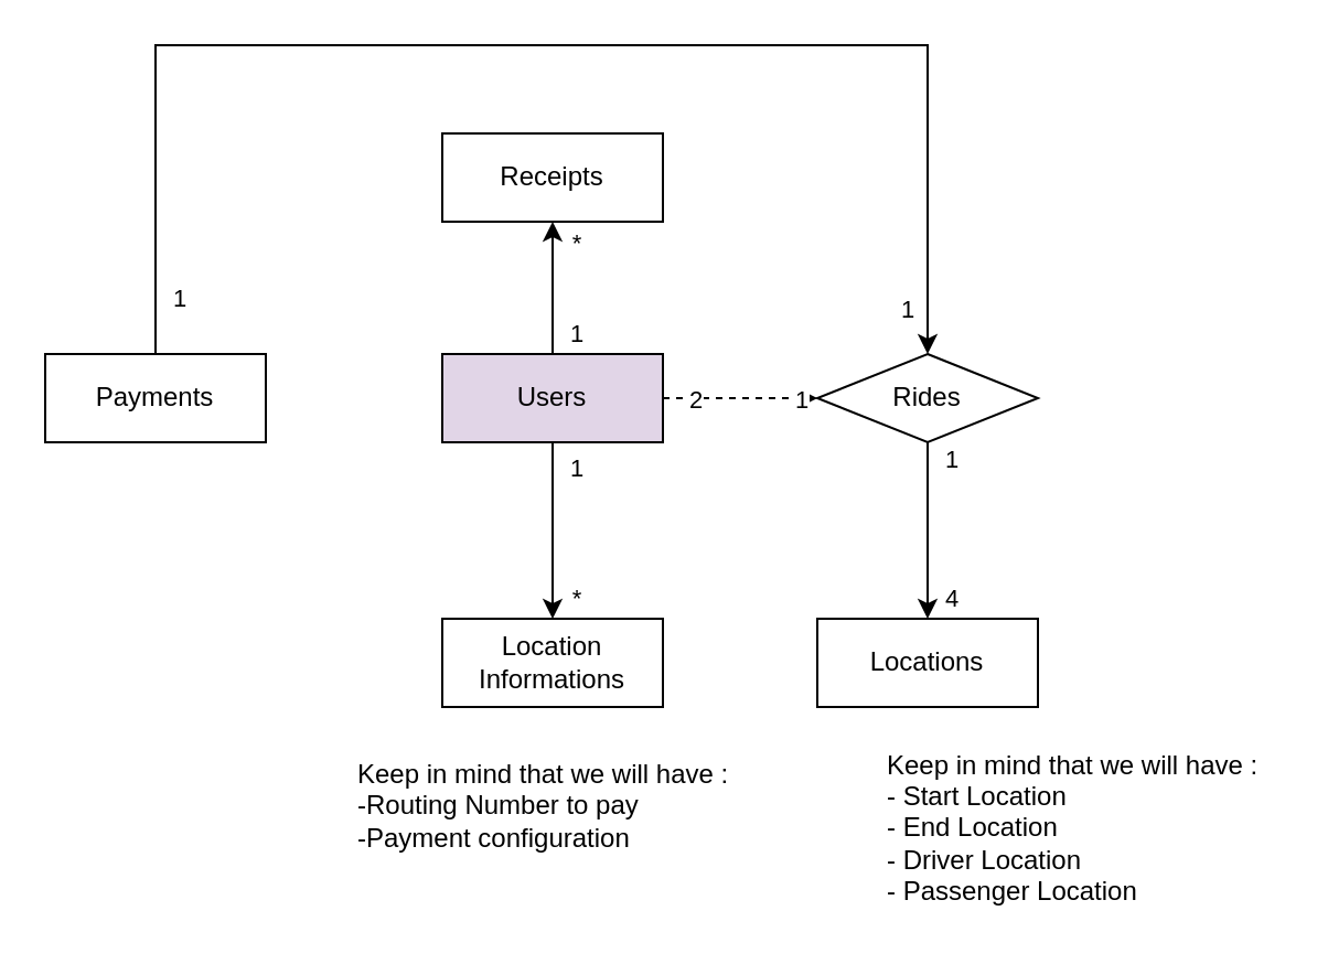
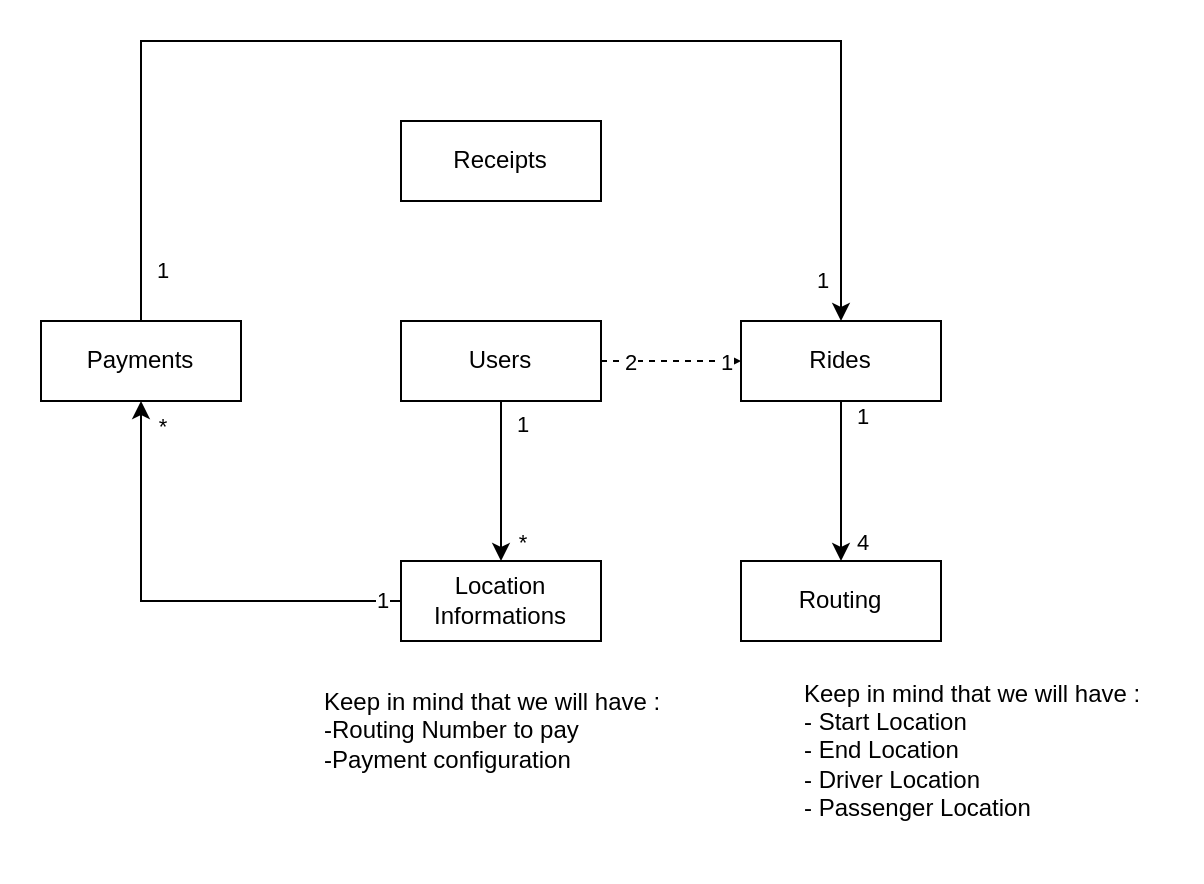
- <mxCell id="8" style="edgeStyle=orthogonalEdgeStyle;rounded=0;orthogonalLoop=1;jettySize=auto;html=1;entryX=0.5;entryY=1;entryDx=0;entryDy=0;" edge="1" parent="1" source="11" target="24"><mxGeometry relative="1" as="geometry" /></mxCell>
- <mxCell id="9" value="*" style="edgeLabel;html=1;align=center;verticalAlign=middle;resizable=0;points=[];" vertex="1" connectable="0" parent="8"><mxGeometry x="0.711" relative="1" as="geometry"><mxPoint x="10" as="offset" /></mxGeometry></mxCell>
- <mxCell id="10" value="1" style="edgeLabel;html=1;align=center;verticalAlign=middle;resizable=0;points=[];" vertex="1" connectable="0" parent="8"><mxGeometry x="-0.678" y="-1" relative="1" as="geometry"><mxPoint x="9" as="offset" /></mxGeometry></mxCell>
- <mxCell id="11" value="Users" style="whiteSpace=wrap;html=1;align=center;fillColor=#e1d5e7;" vertex="1" parent="1"><mxGeometry x="200" y="160" width="100" height="40" as="geometry" /></mxCell>
+ <mxCell id="11" value="Users" style="whiteSpace=wrap;html=1;align=center;" vertex="1" parent="1"><mxGeometry x="200" y="160" width="100" height="40" as="geometry" /></mxCell>
- <mxCell id="15" value="Rides" style="rhombus;whiteSpace=wrap;html=1;align=center;" vertex="1" parent="1"><mxGeometry x="370" y="160" width="100" height="40" as="geometry" /></mxCell>
+ <mxCell id="15" value="Rides" style="whiteSpace=wrap;html=1;align=center;" vertex="1" parent="1"><mxGeometry x="370" y="160" width="100" height="40" as="geometry" /></mxCell>
+ <mxCell id="16" style="edgeStyle=orthogonalEdgeStyle;rounded=0;orthogonalLoop=1;jettySize=auto;html=1;" edge="1" parent="1" source="19" target="23"><mxGeometry relative="1" as="geometry" /></mxCell>
+ <mxCell id="17" value="1" style="edgeLabel;html=1;align=center;verticalAlign=middle;resizable=0;points=[];" vertex="1" connectable="0" parent="16"><mxGeometry x="-0.909" y="-1" relative="1" as="geometry"><mxPoint as="offset" /></mxGeometry></mxCell>
+ <mxCell id="18" value="*" style="edgeLabel;html=1;align=center;verticalAlign=middle;resizable=0;points=[];" vertex="1" connectable="0" parent="16"><mxGeometry x="0.896" y="1" relative="1" as="geometry"><mxPoint x="11" as="offset" /></mxGeometry></mxCell>
- <mxCell id="25" value="Locations" style="whiteSpace=wrap;html=1;align=center;" vertex="1" parent="1"><mxGeometry x="370" y="280" width="100" height="40" as="geometry" /></mxCell>
+ <mxCell id="25" value="Routing" style="whiteSpace=wrap;html=1;align=center;" vertex="1" parent="1"><mxGeometry x="370" y="280" width="100" height="40" as="geometry" /></mxCell>
